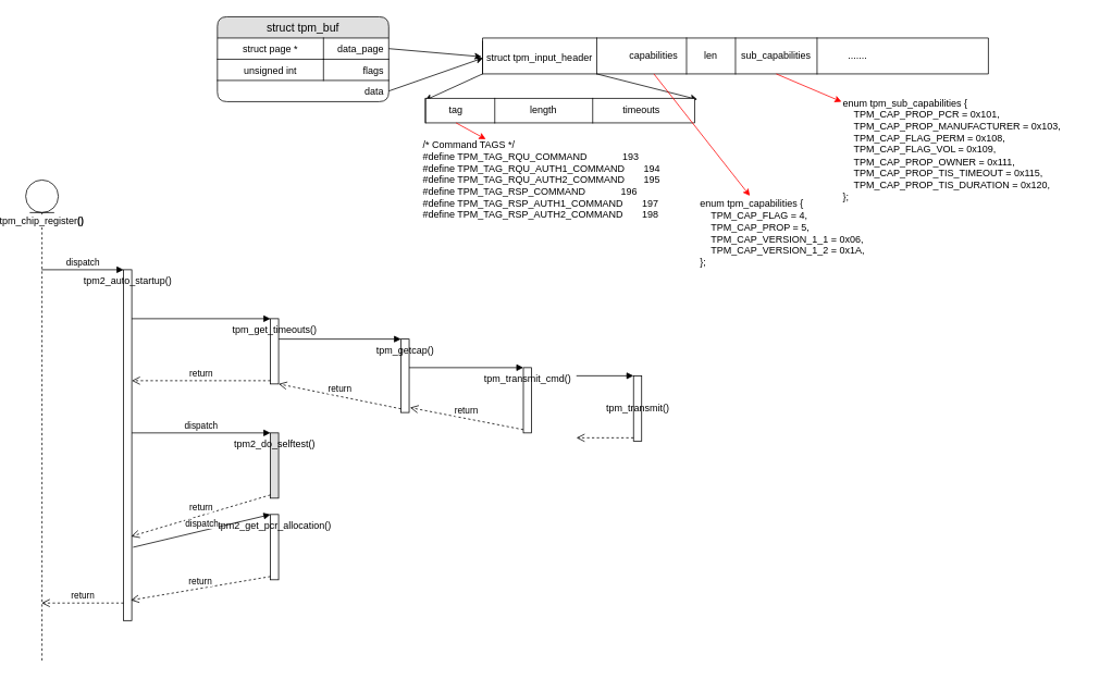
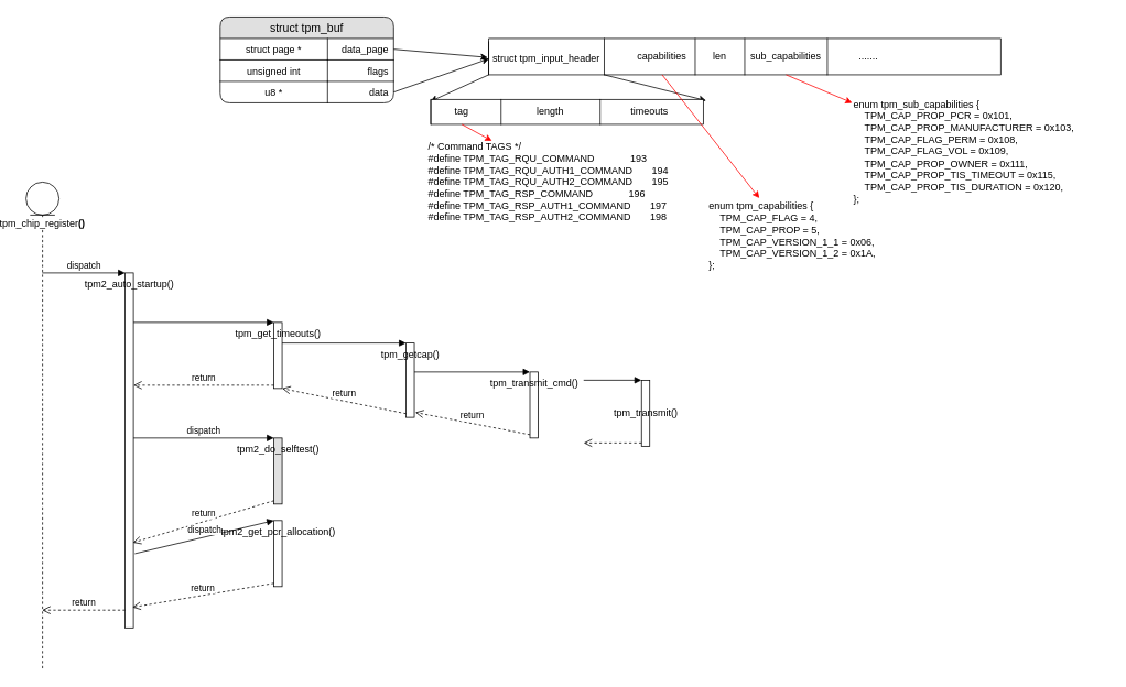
+ <mxCell id="24" value="u8 *" style="shape=partialRectangle;top=0;left=0;bottom=0;fillColor=none;align=center;verticalAlign=top;spacingLeft=4;spacingRight=4;overflow=hidden;rotatable=0;points=[];portConstraint=eastwest;part=1;fontSize=12;" vertex="1" connectable="0" parent="23"><mxGeometry width="130" height="26" as="geometry" /></mxCell>
